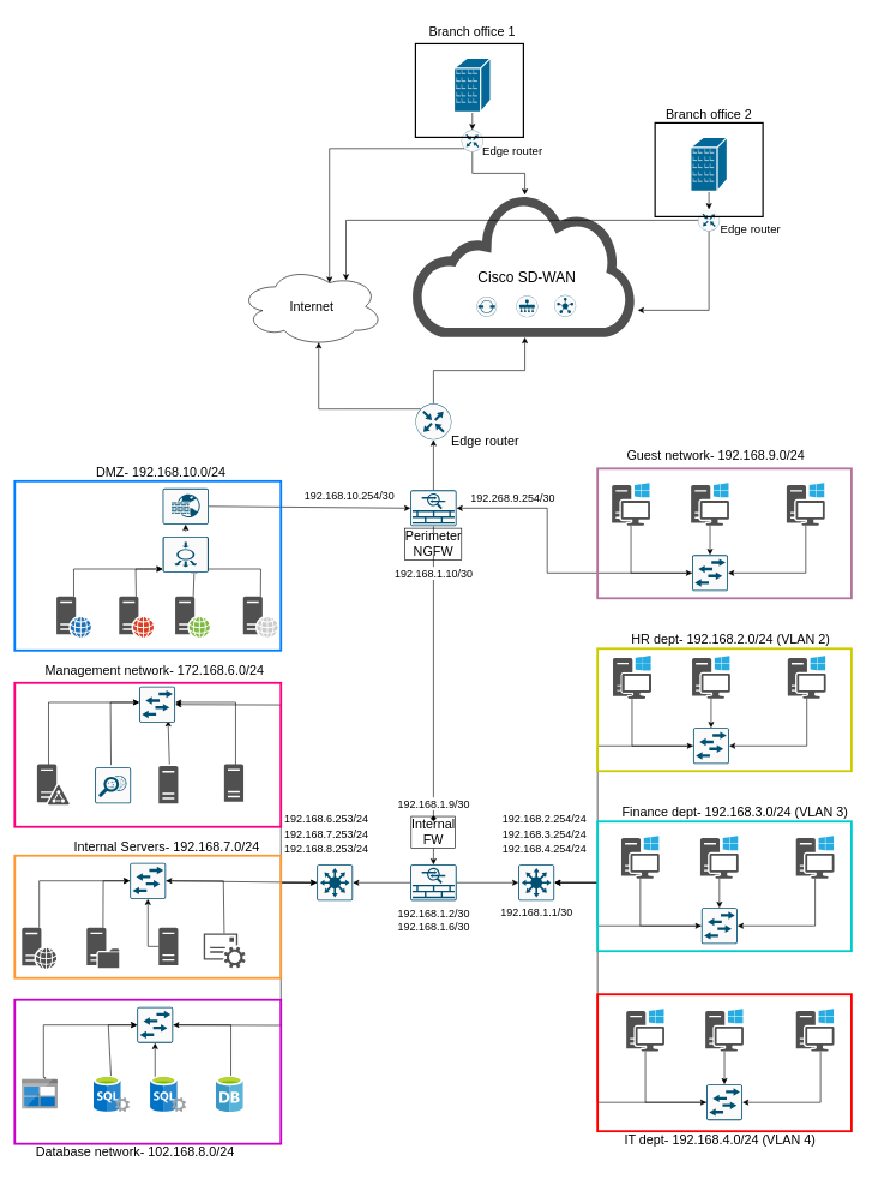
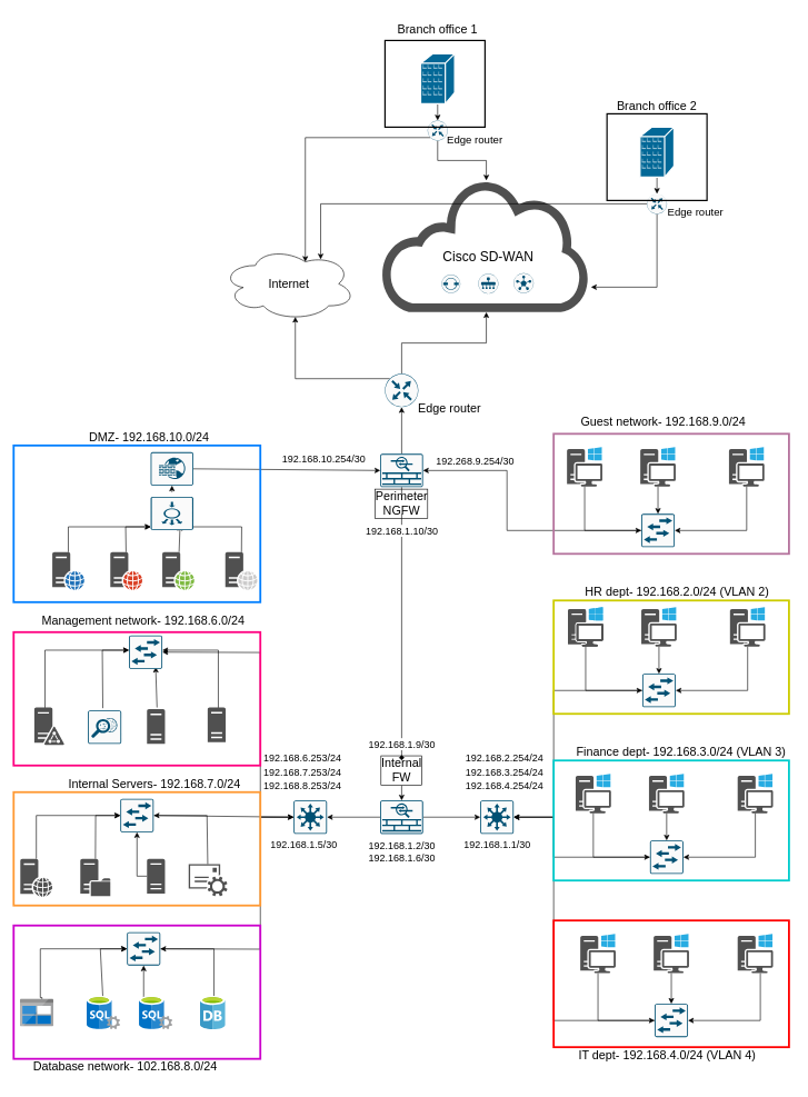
- <mxCell id="120" value="&lt;span style=&quot;font-size: 18px&quot;&gt;Management network- 172.168.6.0/24&lt;/span&gt;" style="text;html=1;strokeColor=none;fillColor=none;align=center;verticalAlign=middle;whiteSpace=wrap;rounded=0;" vertex="1" parent="1"><mxGeometry x="60.5" y="907.5" width="307" height="45" as="geometry" /></mxCell>
+ <mxCell id="120" value="&lt;span style=&quot;font-size: 18px&quot;&gt;Management network- 192.168.6.0/24&lt;/span&gt;" style="text;html=1;strokeColor=none;fillColor=none;align=center;verticalAlign=middle;whiteSpace=wrap;rounded=0;" vertex="1" parent="1"><mxGeometry x="60.5" y="907.5" width="307" height="45" as="geometry" /></mxCell>
+ <mxCell id="134" value="192.168.1.5/30" style="text;html=1;align=center;verticalAlign=middle;resizable=0;points=[];autosize=1;strokeColor=none;fillColor=none;fontSize=15;" vertex="1" parent="1"><mxGeometry x="394.75" y="1255.5" width="120" height="20" as="geometry" /></mxCell>
